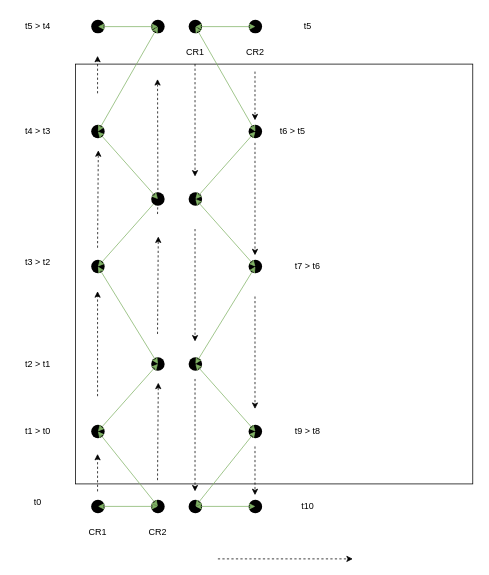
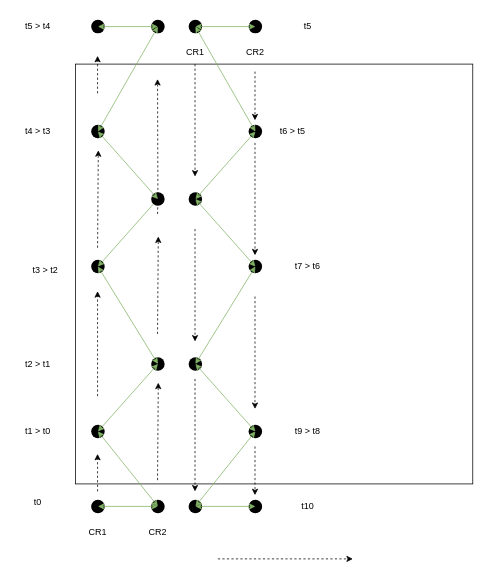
- <mxCell id="61" value="t3 &amp;gt; t2" style="text;html=1;strokeColor=none;fillColor=none;align=center;verticalAlign=middle;whiteSpace=wrap;rounded=0;" vertex="1" parent="1"><mxGeometry x="20" y="335" width="60" height="30" as="geometry" /></mxCell>
+ <mxCell id="61" value="t3 &amp;gt; t2" style="text;html=1;strokeColor=none;fillColor=none;align=center;verticalAlign=middle;whiteSpace=wrap;rounded=0;" vertex="1" parent="1"><mxGeometry x="30" y="345" width="60" height="30" as="geometry" /></mxCell>
